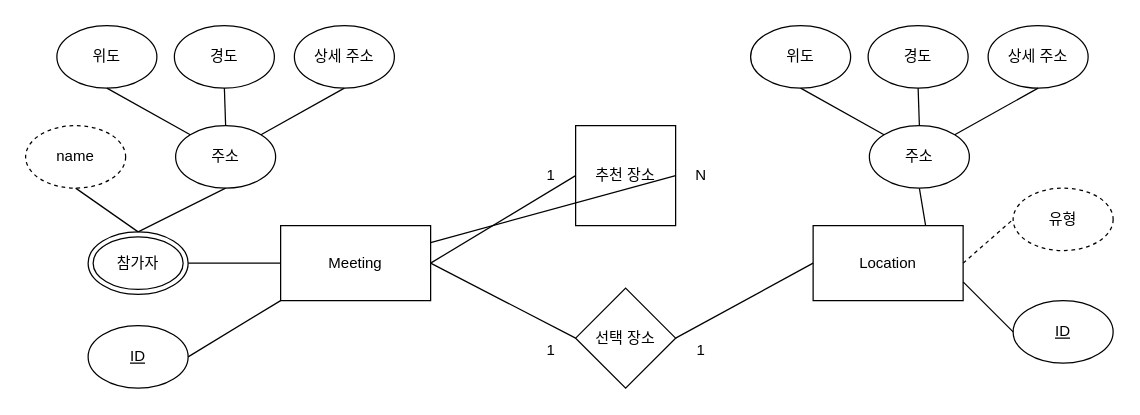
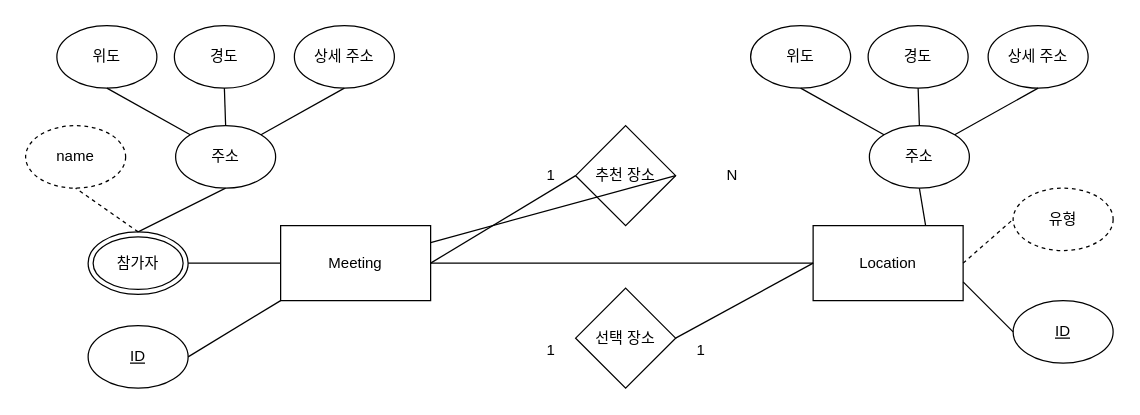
- <mxCell id="11" value="추천 장소" style="whiteSpace=wrap;html=1;rounded=0;" vertex="1" parent="1"><mxGeometry x="460" y="100" width="80" height="80" as="geometry" /></mxCell>
+ <mxCell id="11" value="추천 장소" style="rhombus;whiteSpace=wrap;html=1;" vertex="1" parent="1"><mxGeometry x="460" y="100" width="80" height="80" as="geometry" /></mxCell>
- <mxCell id="37" value="N" style="text;html=1;align=center;verticalAlign=middle;resizable=0;points=[];autosize=1;strokeColor=none;fillColor=none;" vertex="1" parent="1"><mxGeometry x="550" y="130" width="20" height="20" as="geometry" /></mxCell>
+ <mxCell id="37" value="N" style="text;html=1;align=center;verticalAlign=middle;resizable=0;points=[];autosize=1;strokeColor=none;fillColor=none;" vertex="1" parent="1"><mxGeometry x="575" y="130" width="20" height="20" as="geometry" /></mxCell>
- <mxCell id="18" value="" style="endArrow=none;html=1;rounded=0;exitX=0.5;exitY=0;exitDx=0;exitDy=0;entryX=0.5;entryY=1;entryDx=0;entryDy=0;" edge="1" parent="1" source="5" target="4"><mxGeometry width="50" height="50" relative="1" as="geometry"><mxPoint x="110" y="130" as="sourcePoint" /><mxPoint x="100" y="140" as="targetPoint" /></mxGeometry></mxCell>
+ <mxCell id="18" value="" style="endArrow=none;html=1;rounded=0;exitX=0.5;exitY=0;exitDx=0;exitDy=0;entryX=0.5;entryY=1;entryDx=0;entryDy=0;dashed=1;" edge="1" parent="1" source="5" target="4"><mxGeometry width="50" height="50" relative="1" as="geometry"><mxPoint x="110" y="130" as="sourcePoint" /><mxPoint x="100" y="140" as="targetPoint" /></mxGeometry></mxCell>
- <mxCell id="24" value="" style="endArrow=none;html=1;rounded=0;exitX=1;exitY=0.5;exitDx=0;exitDy=0;entryX=0;entryY=0.5;entryDx=0;entryDy=0;" edge="1" parent="1" source="2" target="12"><mxGeometry width="50" height="50" relative="1" as="geometry"><mxPoint x="380" y="60" as="sourcePoint" /><mxPoint x="430" y="10" as="targetPoint" /></mxGeometry></mxCell>
+ <mxCell id="24" value="" style="endArrow=none;html=1;rounded=0;exitX=1;exitY=0.5;exitDx=0;exitDy=0;" edge="1" parent="1" source="2" target="10"><mxGeometry width="50" height="50" relative="1" as="geometry"><mxPoint x="380" y="60" as="sourcePoint" /><mxPoint x="430" y="10" as="targetPoint" /></mxGeometry></mxCell>
